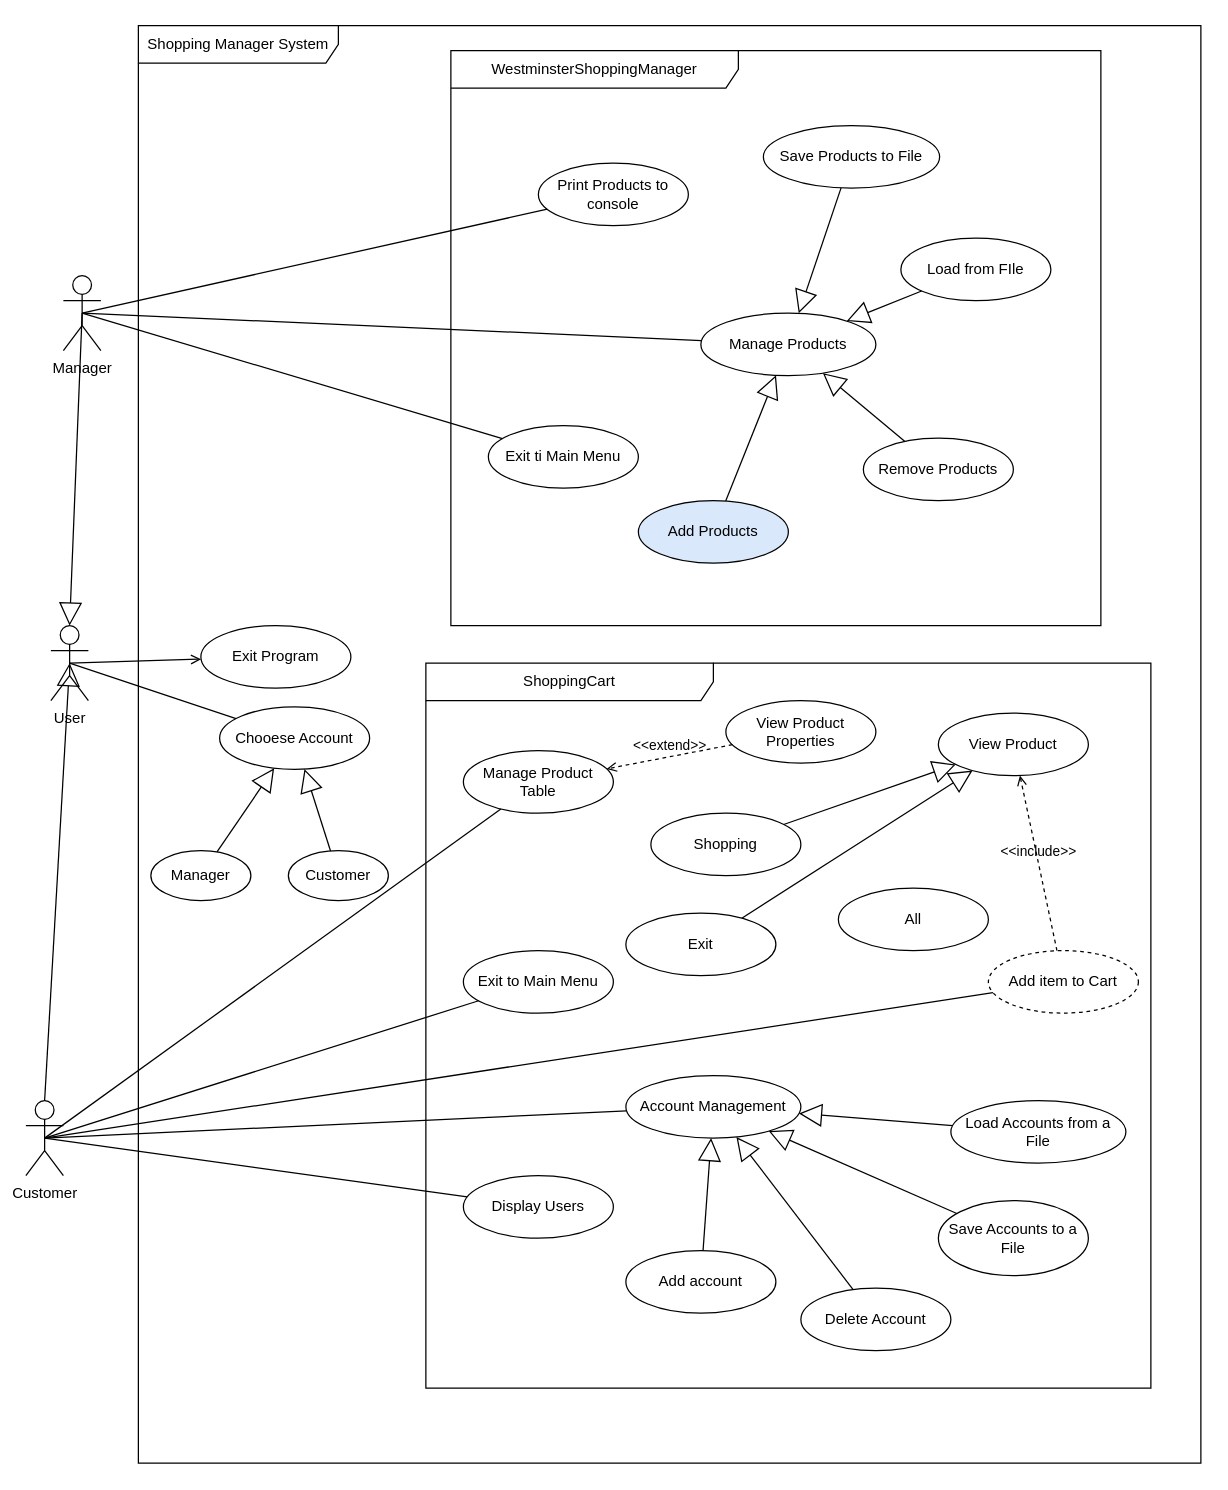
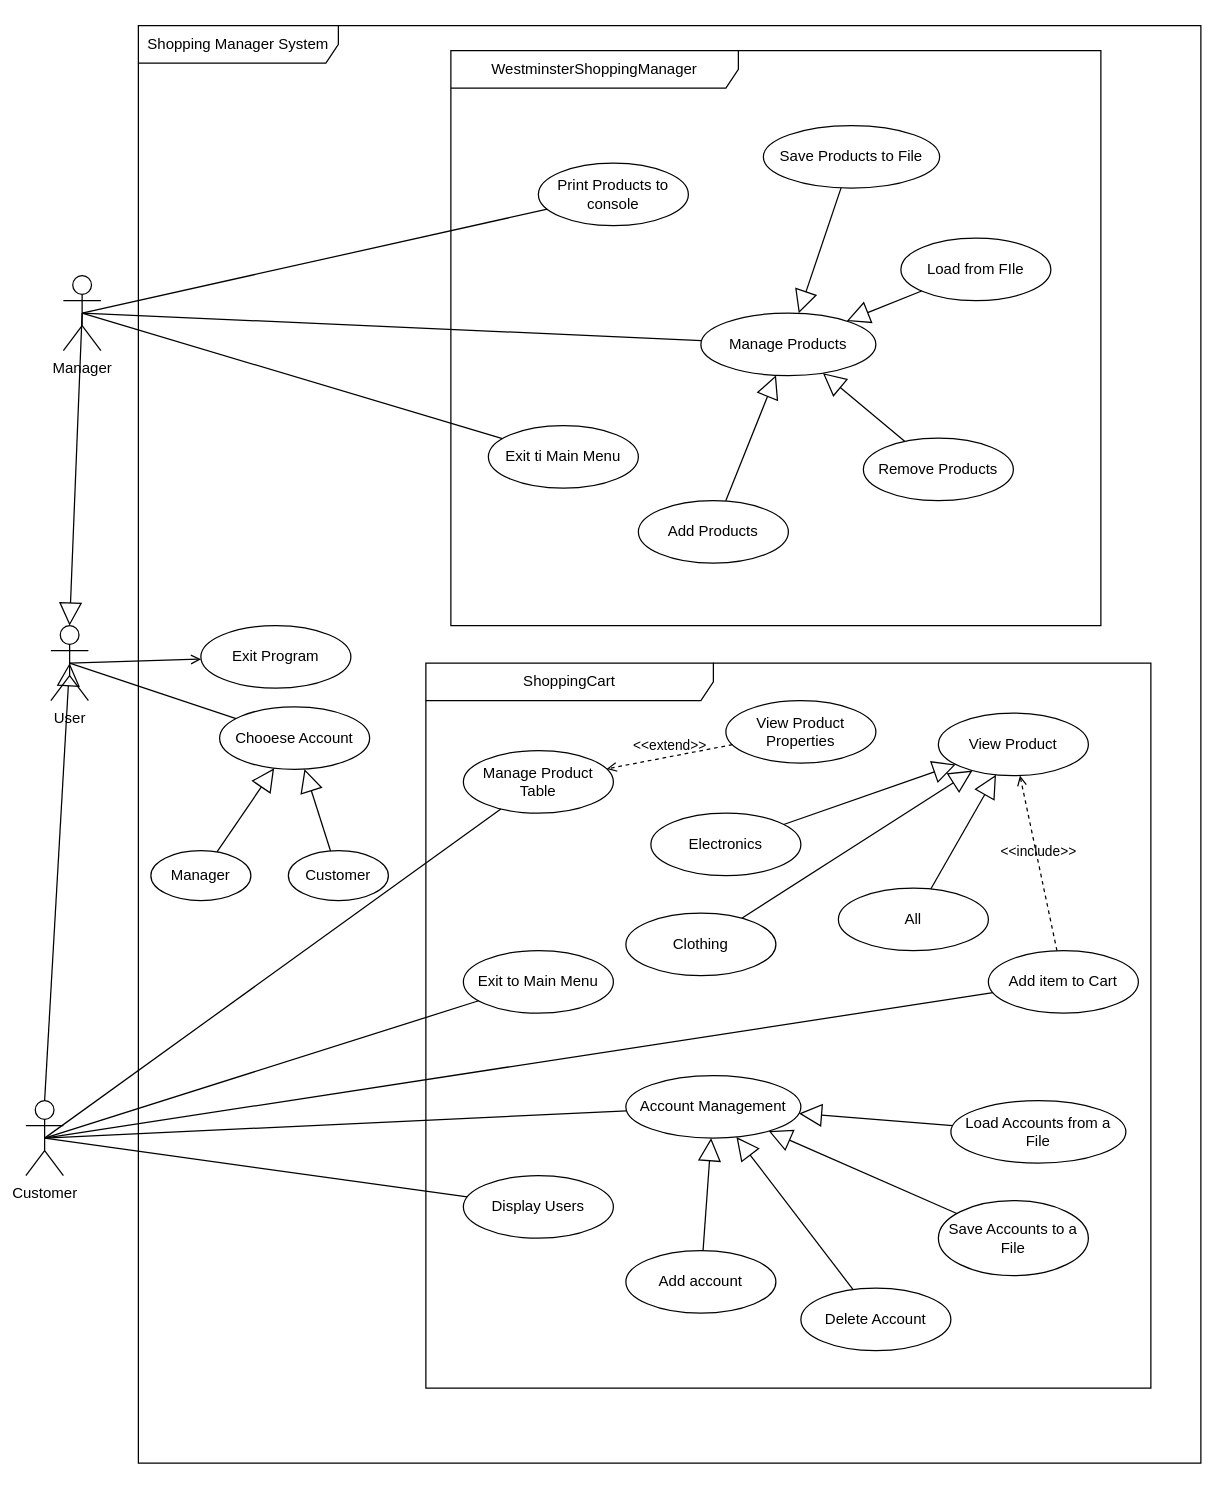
- <mxCell id="31" value="Add Products" style="ellipse;whiteSpace=wrap;html=1;fillColor=#dae8fc;" vertex="1" parent="27"><mxGeometry x="150" y="360" width="120" height="50" as="geometry" /></mxCell>
+ <mxCell id="31" value="Add Products" style="ellipse;whiteSpace=wrap;html=1;" vertex="1" parent="27"><mxGeometry x="150" y="360" width="120" height="50" as="geometry" /></mxCell>
+ <mxCell id="19" value="" style="endArrow=block;endSize=16;endFill=0;html=1;rounded=0;" edge="1" parent="3" source="15" target="5"><mxGeometry width="160" relative="1" as="geometry"><mxPoint x="294" y="239" as="sourcePoint" /><mxPoint x="180" y="180" as="targetPoint" /></mxGeometry></mxCell>
- <mxCell id="9" value="Shopping" style="ellipse;whiteSpace=wrap;html=1;" vertex="1" parent="3"><mxGeometry x="180" y="120" width="120" height="50" as="geometry" /></mxCell>
+ <mxCell id="9" value="Electronics" style="ellipse;whiteSpace=wrap;html=1;" vertex="1" parent="3"><mxGeometry x="180" y="120" width="120" height="50" as="geometry" /></mxCell>
- <mxCell id="10" value="Exit" style="ellipse;whiteSpace=wrap;html=1;" vertex="1" parent="3"><mxGeometry x="160" y="200" width="120" height="50" as="geometry" /></mxCell>
+ <mxCell id="10" value="Clothing" style="ellipse;whiteSpace=wrap;html=1;" vertex="1" parent="3"><mxGeometry x="160" y="200" width="120" height="50" as="geometry" /></mxCell>
- <mxCell id="16" value="Add item to Cart" style="ellipse;whiteSpace=wrap;html=1;dashed=1;" vertex="1" parent="3"><mxGeometry x="450" y="230" width="120" height="50" as="geometry" /></mxCell>
+ <mxCell id="16" value="Add item to Cart" style="ellipse;whiteSpace=wrap;html=1;" vertex="1" parent="3"><mxGeometry x="450" y="230" width="120" height="50" as="geometry" /></mxCell>
